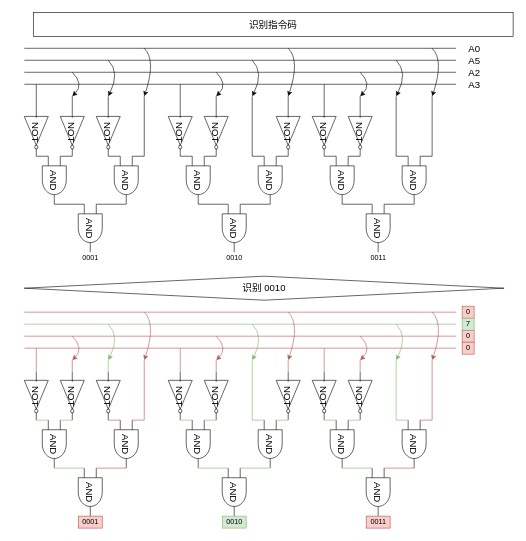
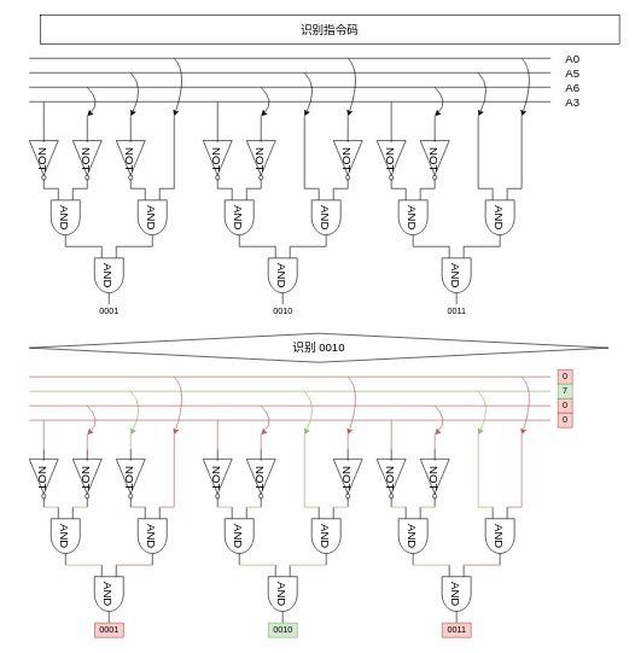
- <mxCell id="130" value="A2" style="text;html=1;align=center;verticalAlign=middle;resizable=0;points=[];autosize=1;strokeColor=none;fillColor=none;fontSize=16;" parent="1" vertex="1"><mxGeometry x="770" y="110" width="40" height="20" as="geometry" /></mxCell>
+ <mxCell id="130" value="A6" style="text;html=1;align=center;verticalAlign=middle;resizable=0;points=[];autosize=1;strokeColor=none;fillColor=none;fontSize=16;" parent="1" vertex="1"><mxGeometry x="770" y="110" width="40" height="20" as="geometry" /></mxCell>
